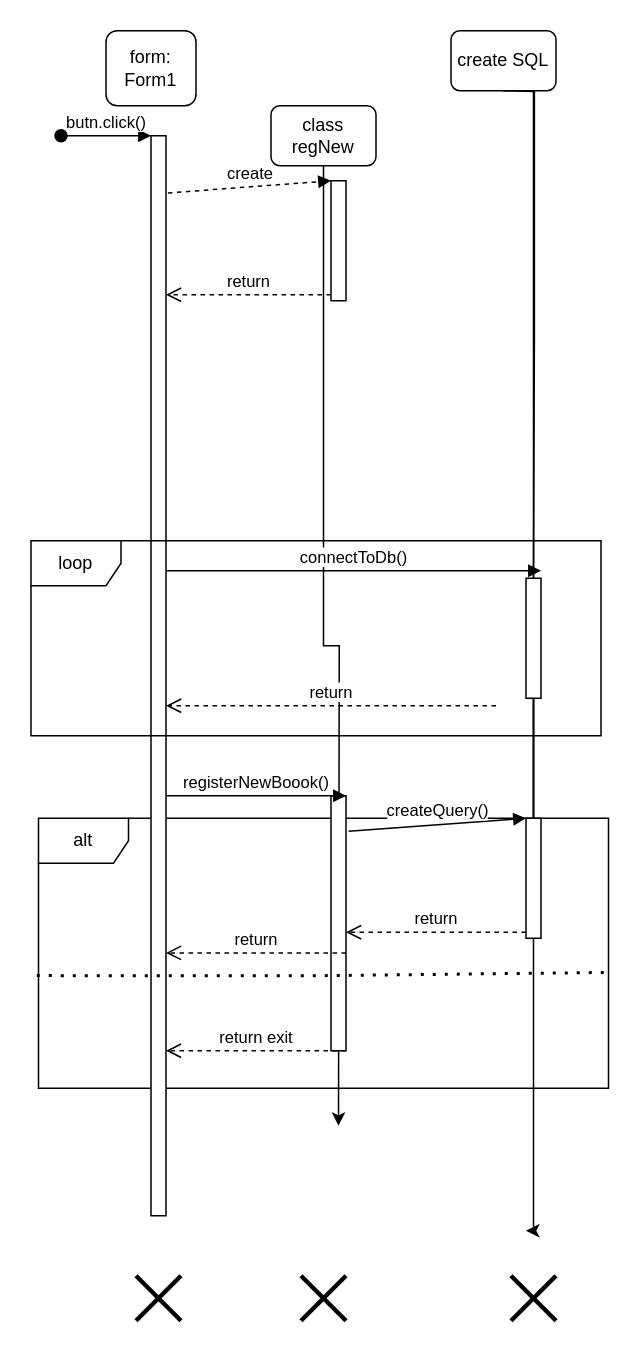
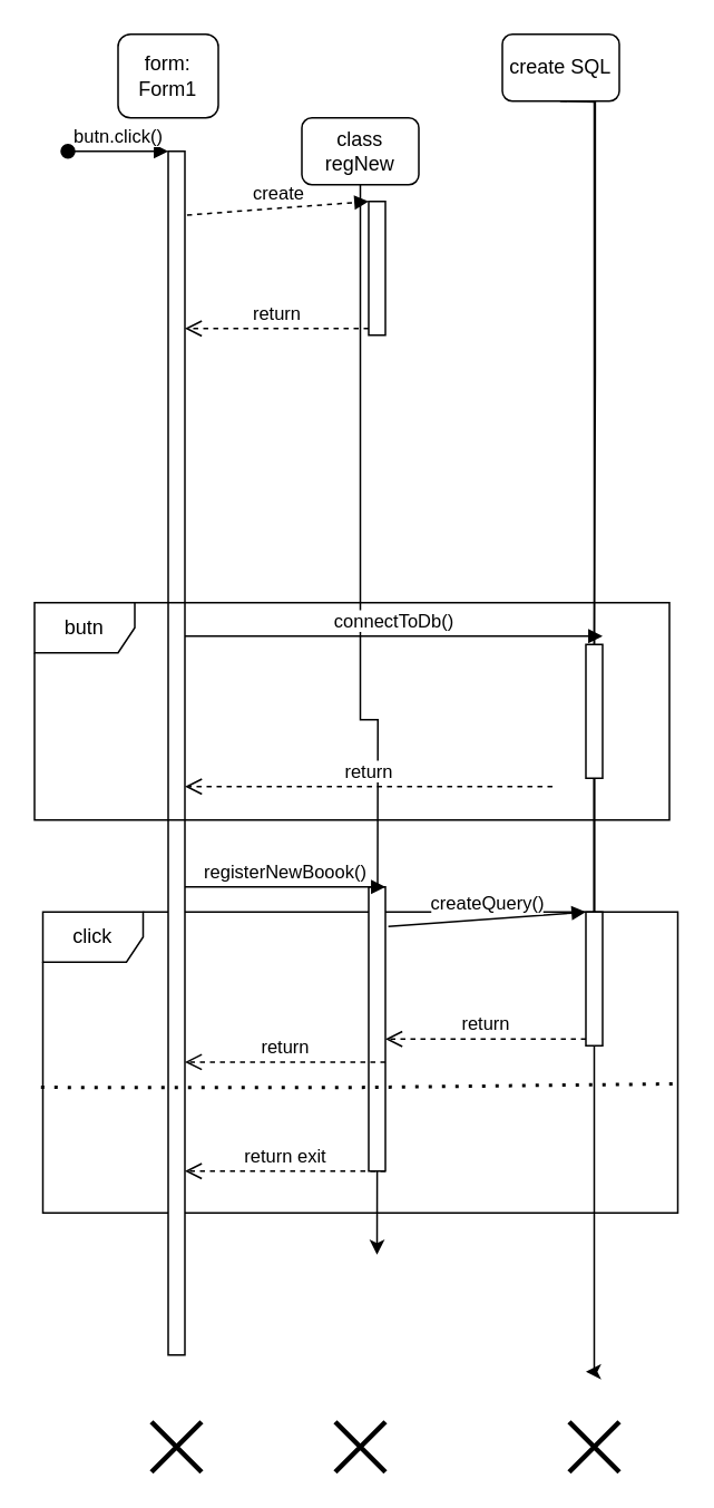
- <mxCell id="12" value="loop" style="shape=umlFrame;whiteSpace=wrap;html=1;" vertex="1" parent="1"><mxGeometry x="20" y="360" width="380" height="130" as="geometry" /></mxCell>
+ <mxCell id="12" value="butn" style="shape=umlFrame;whiteSpace=wrap;html=1;" vertex="1" parent="1"><mxGeometry x="20" y="360" width="380" height="130" as="geometry" /></mxCell>
- <mxCell id="2" value="alt" style="shape=umlFrame;whiteSpace=wrap;html=1;" vertex="1" parent="1"><mxGeometry x="25" y="545" width="380" height="180" as="geometry" /></mxCell>
+ <mxCell id="2" value="click" style="shape=umlFrame;whiteSpace=wrap;html=1;" vertex="1" parent="1"><mxGeometry x="25" y="545" width="380" height="180" as="geometry" /></mxCell>
